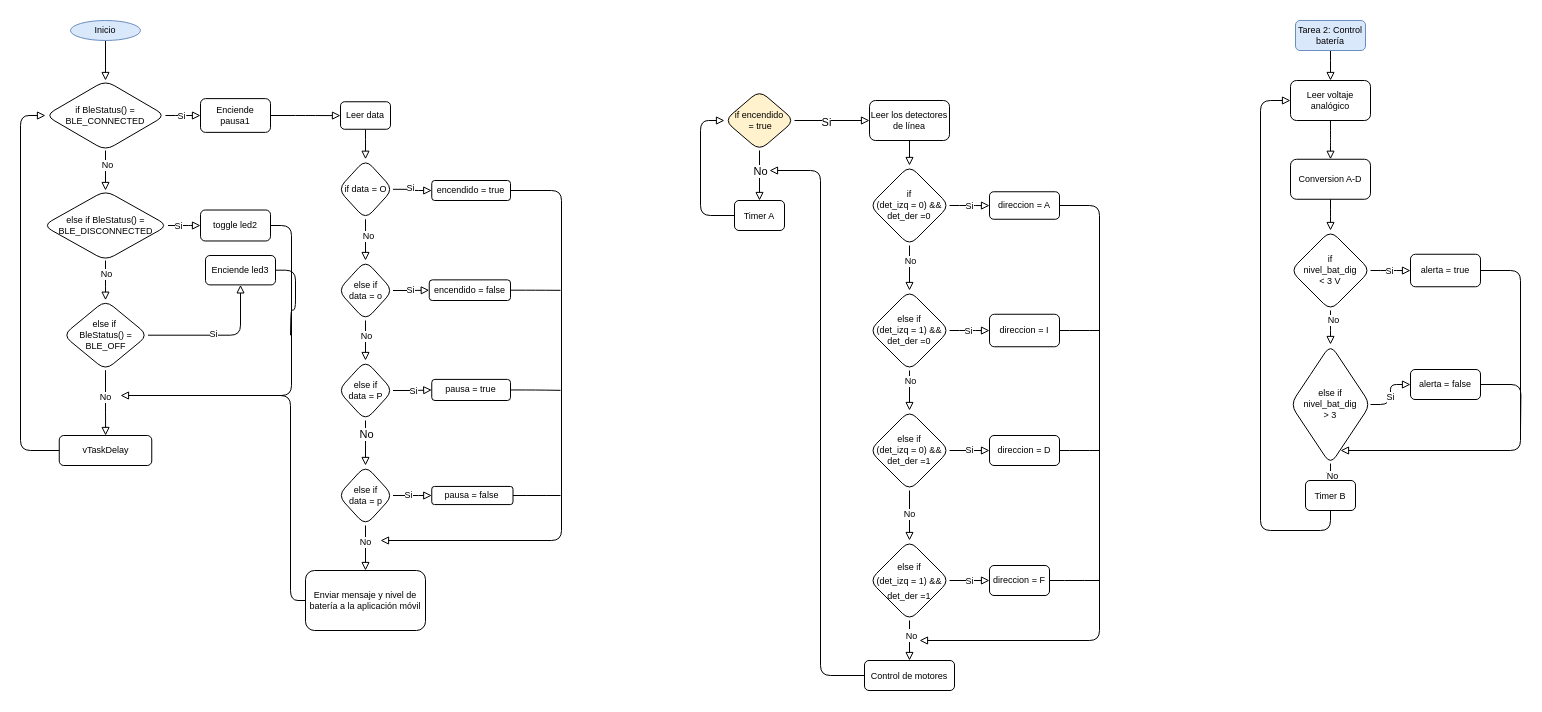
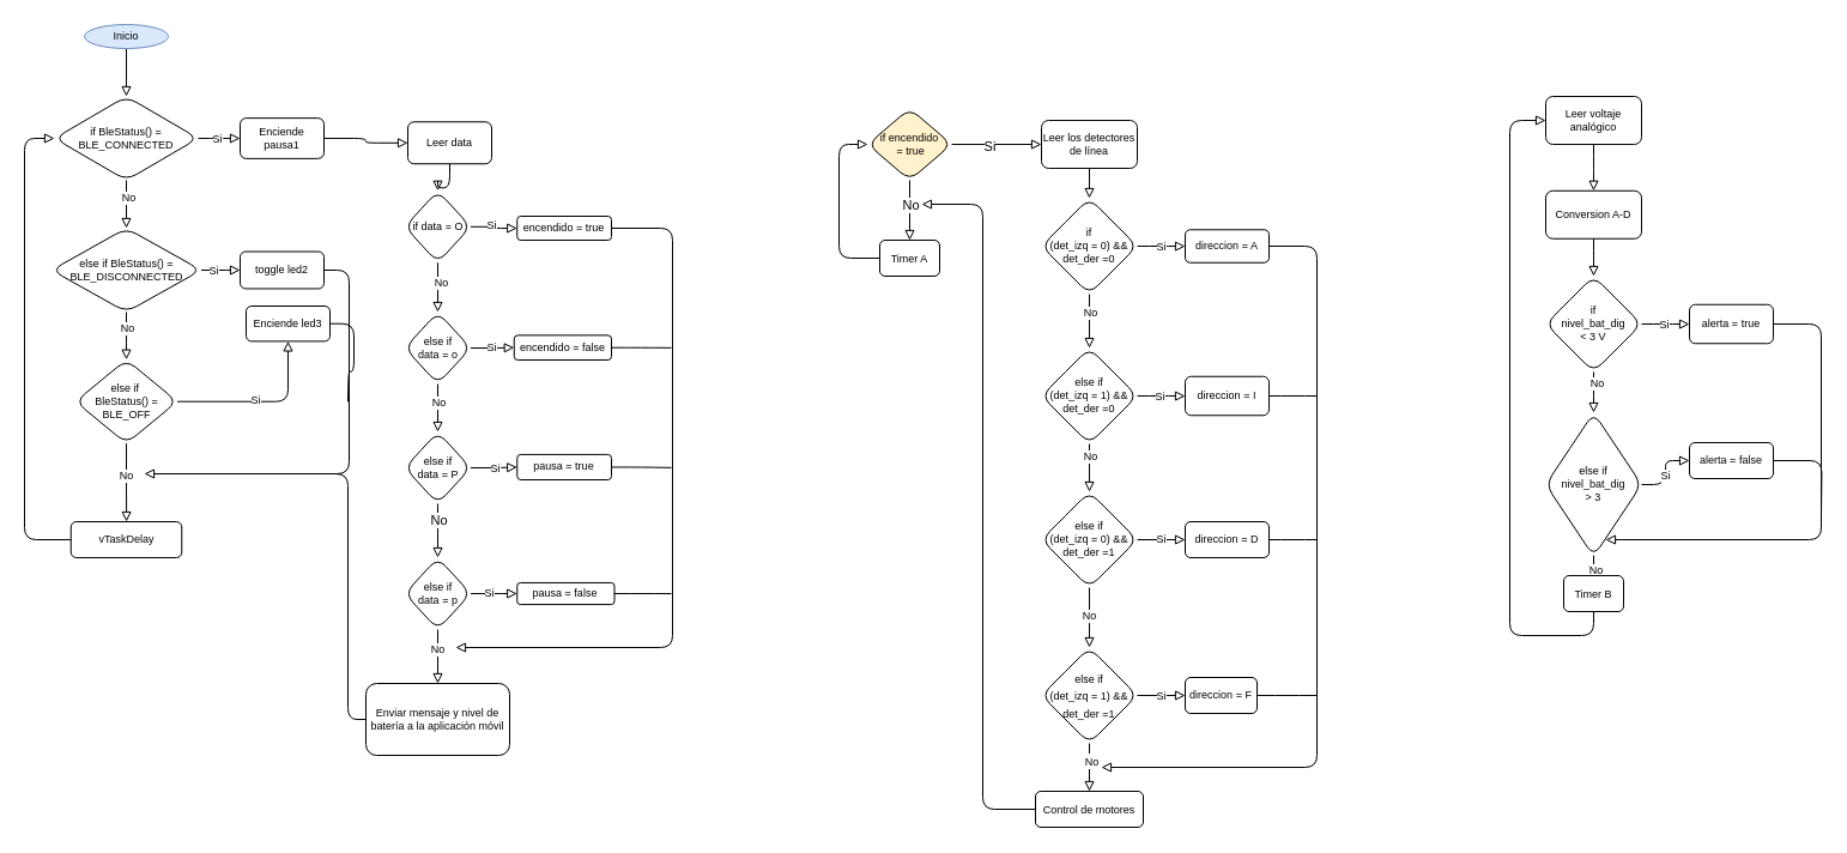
- <mxCell id="37" value="&lt;font style=&quot;font-size: 9px;&quot;&gt;Tarea 2: Control batería&lt;/font&gt;" style="rounded=1;whiteSpace=wrap;html=1;fontSize=9;fillColor=#dae8fc;strokeColor=#6c8ebf;" vertex="1" parent="1"><mxGeometry x="1295" y="20" width="70" height="30" as="geometry" /></mxCell>
- <mxCell id="36" value="" style="edgeStyle=orthogonalEdgeStyle;rounded=1;orthogonalLoop=1;jettySize=auto;html=1;endArrow=block;endFill=0;fontSize=9;" edge="1" parent="1" source="37" target="39"><mxGeometry relative="1" as="geometry" /></mxCell>
- <mxCell id="83" value="&lt;font style=&quot;font-size: 9px;&quot;&gt;Leer data&lt;/font&gt;" style="whiteSpace=wrap;html=1;rounded=1;fontSize=9;textShadow=0;" vertex="1" parent="1"><mxGeometry x="340" y="101.25" width="50" height="27.5" as="geometry" /></mxCell>
+ <mxCell id="83" value="&lt;font style=&quot;font-size: 9px;&quot;&gt;Leer data&lt;/font&gt;" style="whiteSpace=wrap;html=1;rounded=1;fontSize=9;textShadow=0;" vertex="1" parent="1"><mxGeometry x="340" y="101.25" width="70" height="35" as="geometry" /></mxCell>
